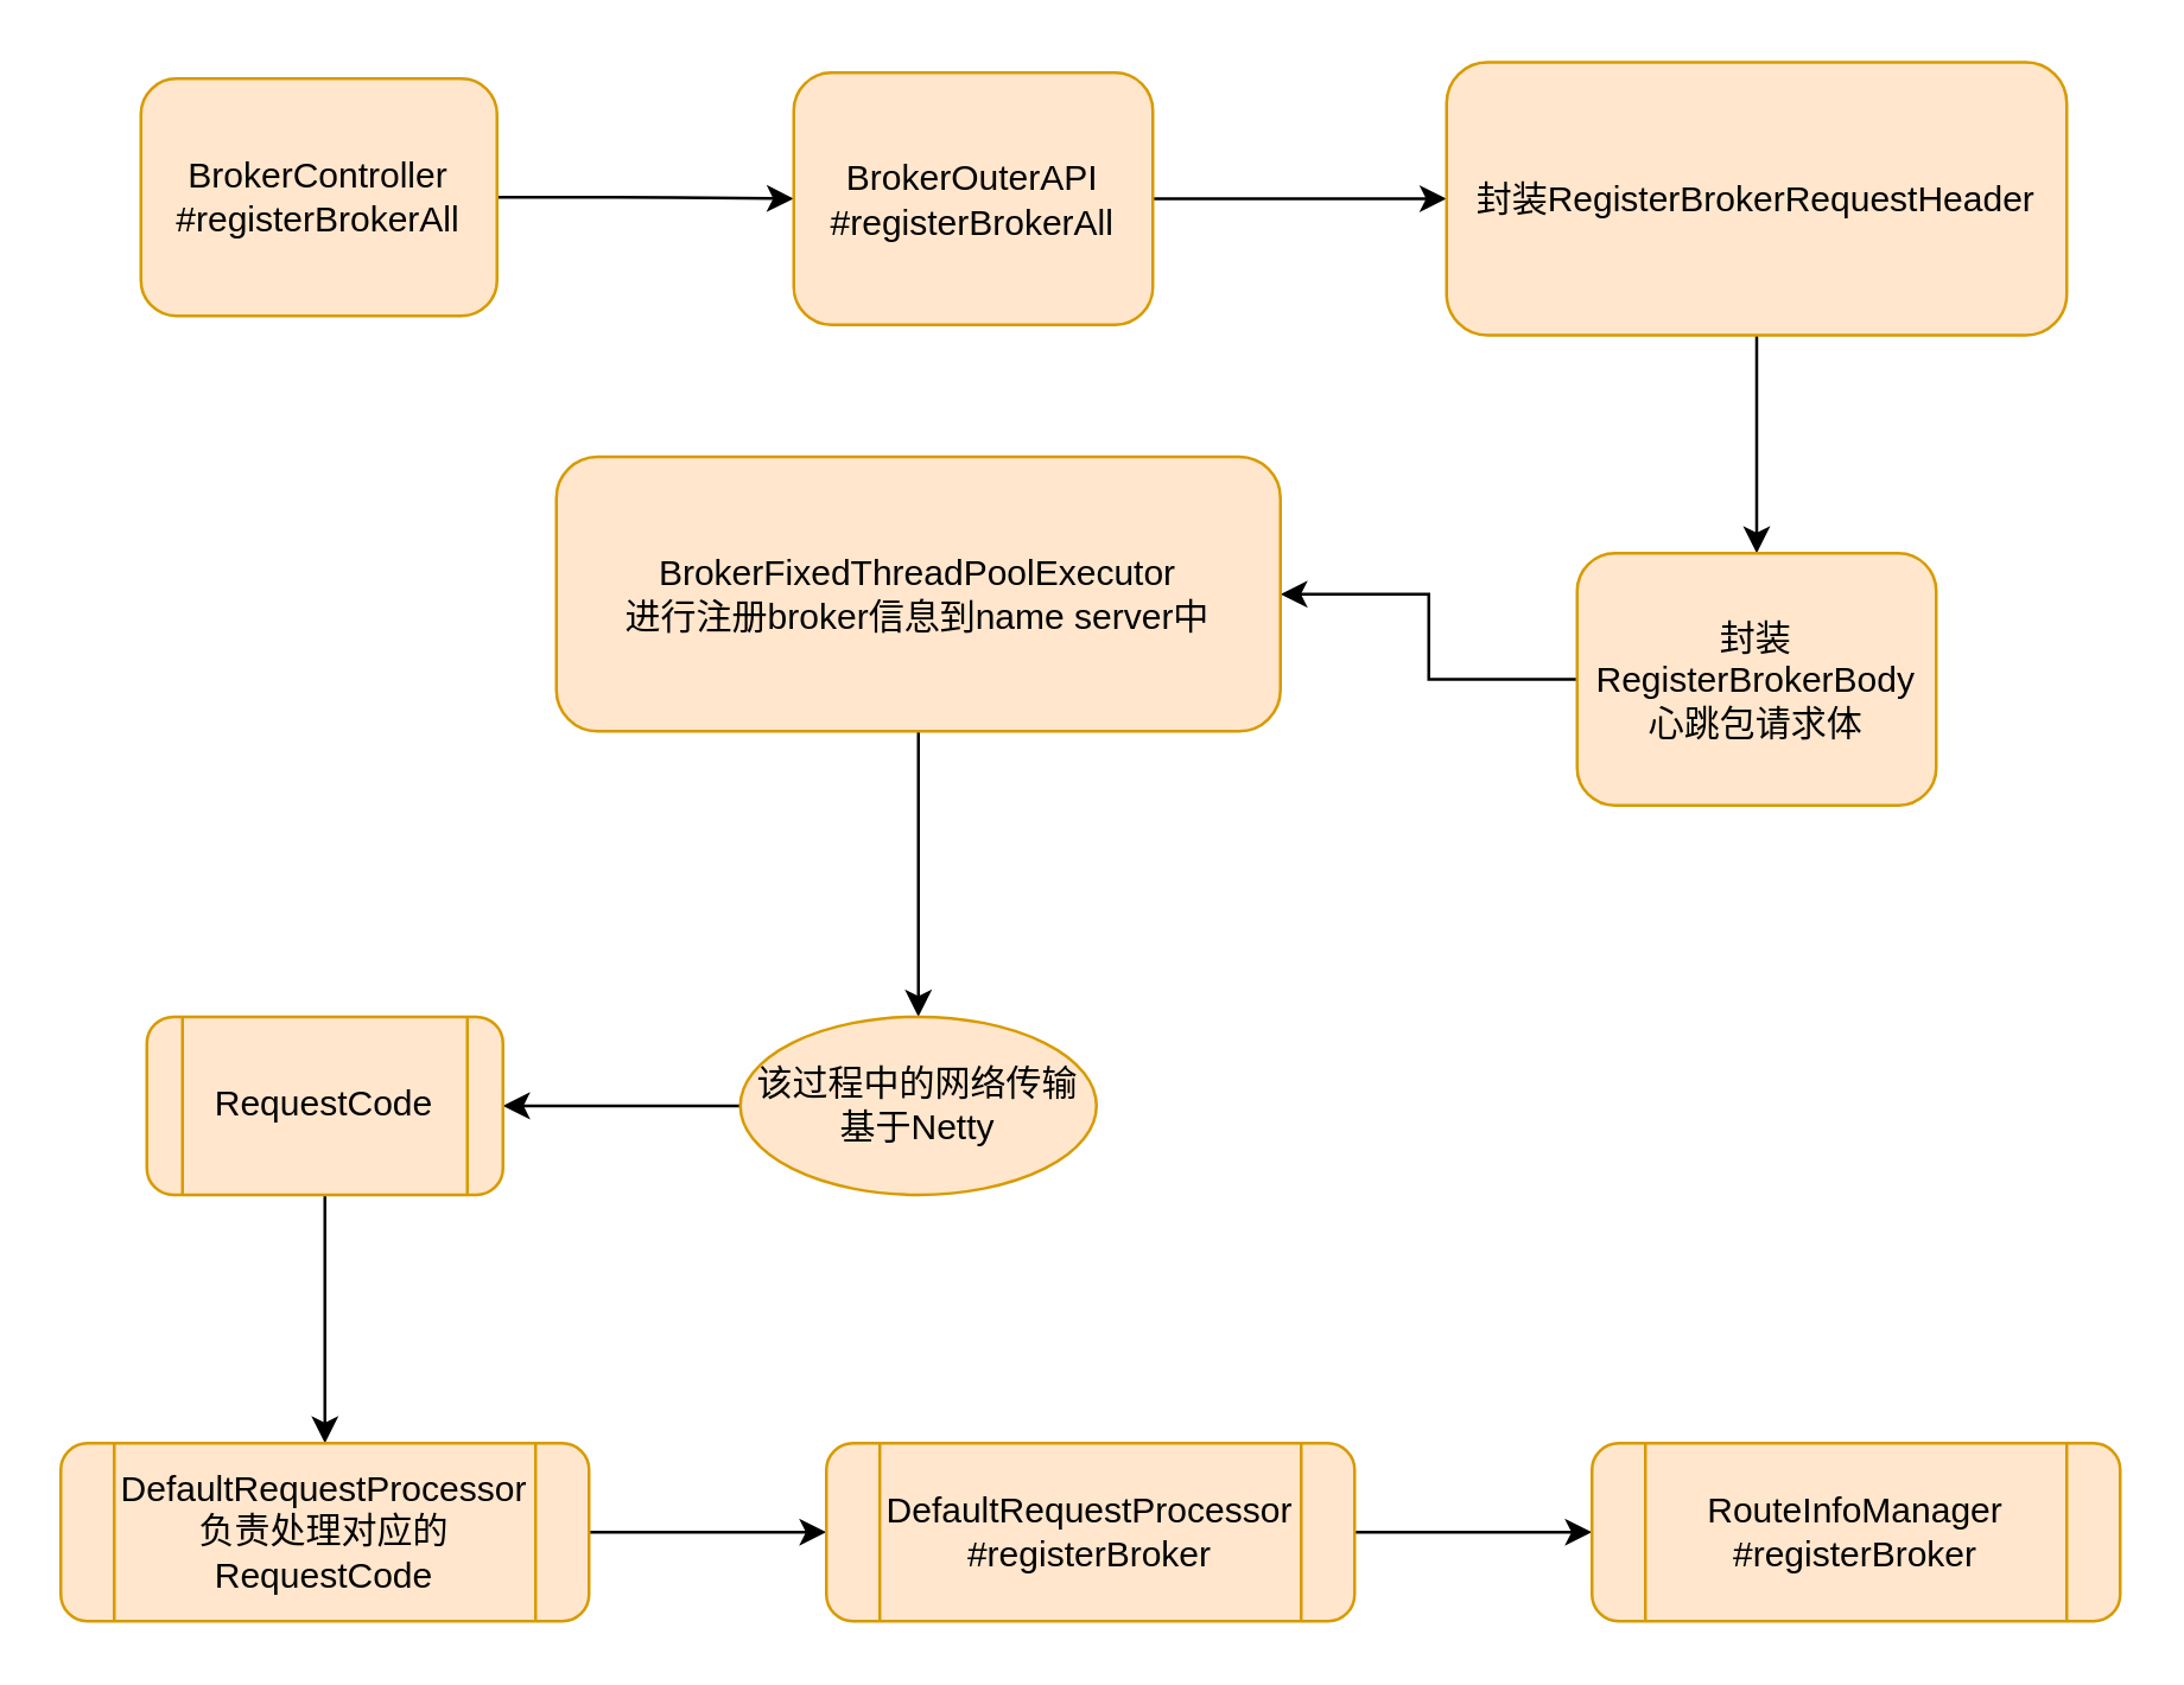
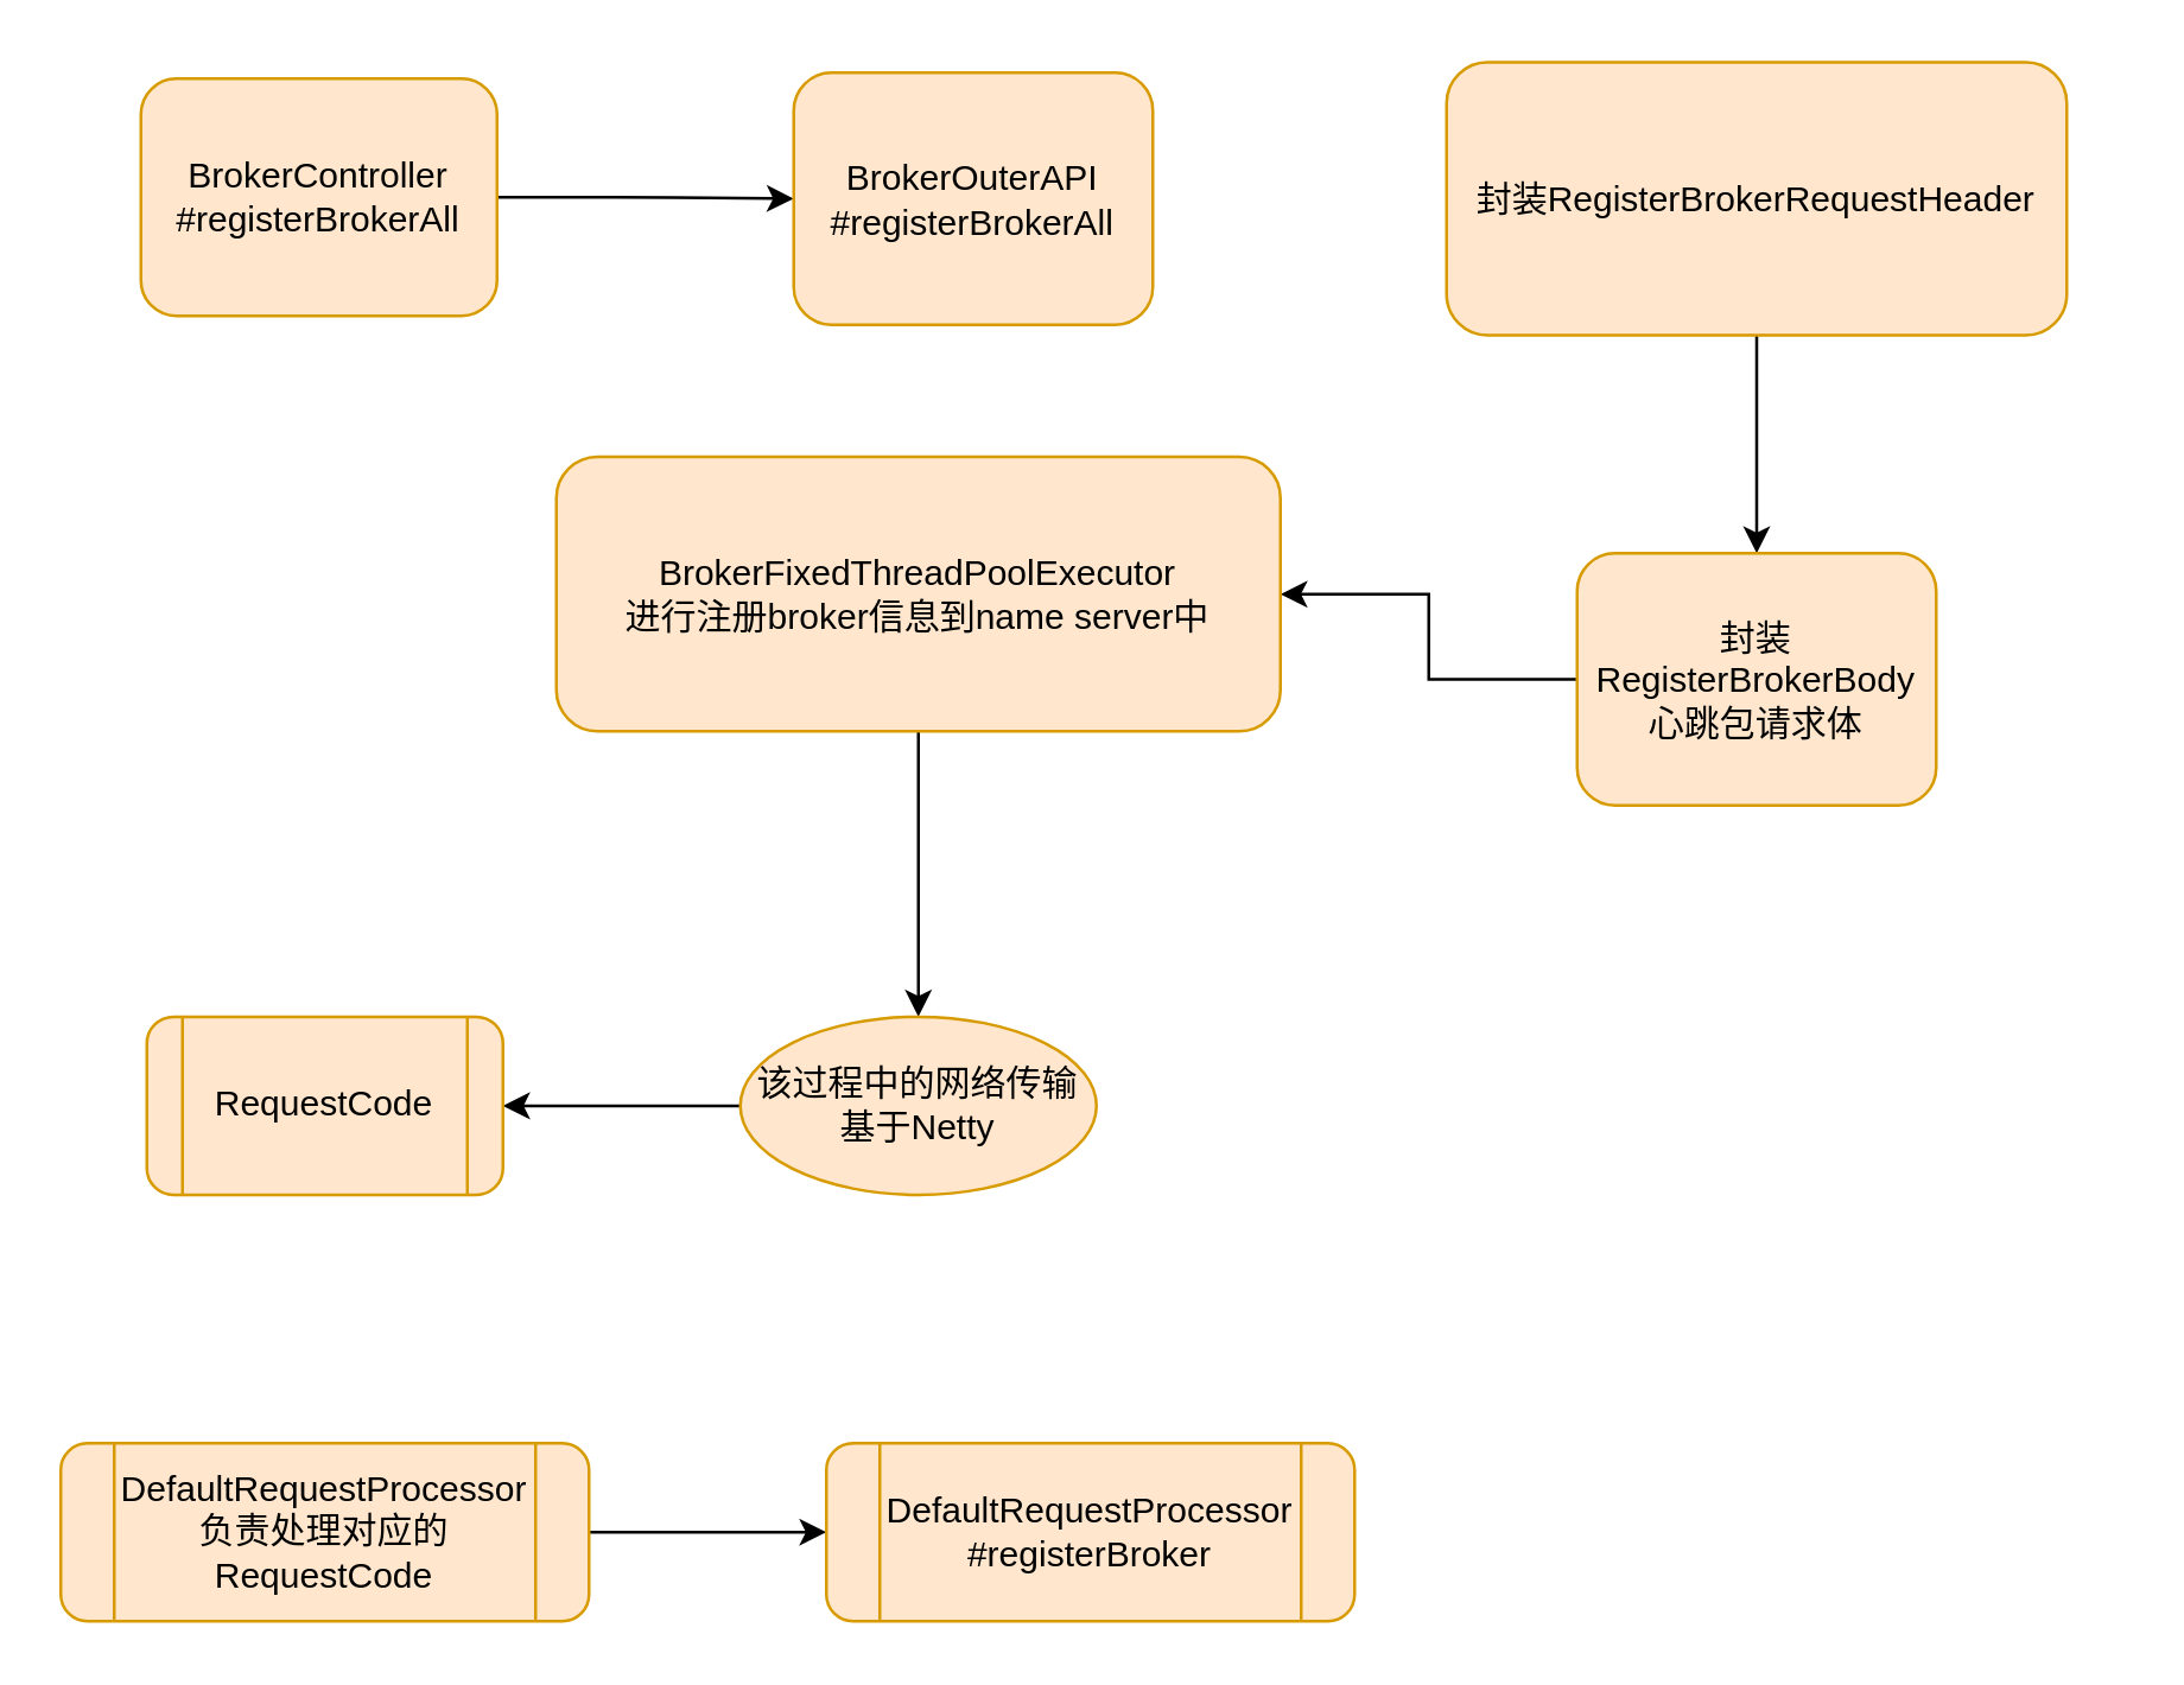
- <mxCell id="4" value="" style="edgeStyle=orthogonalEdgeStyle;orthogonalLoop=1;jettySize=auto;html=1;" edge="1" parent="1" source="5" target="7"><mxGeometry relative="1" as="geometry" /></mxCell>
- <mxCell id="14" value="" style="edgeStyle=orthogonalEdgeStyle;rounded=0;orthogonalLoop=1;jettySize=auto;html=1;" edge="1" parent="1" source="15" target="17"><mxGeometry relative="1" as="geometry" /></mxCell>
- <mxCell id="18" value="" style="edgeStyle=orthogonalEdgeStyle;rounded=0;orthogonalLoop=1;jettySize=auto;html=1;" edge="1" parent="1" source="19" target="20"><mxGeometry relative="1" as="geometry" /></mxCell>
- <mxCell id="20" value="RouteInfoManager&lt;br&gt;#registerBroker" style="shape=process;backgroundOutline=1;rounded=1;strokeColor=#d79b00;fillColor=#ffe6cc;html=1;whiteSpace=wrap;" vertex="1" parent="1"><mxGeometry x="536" y="486" width="178" height="60" as="geometry" /></mxCell>
